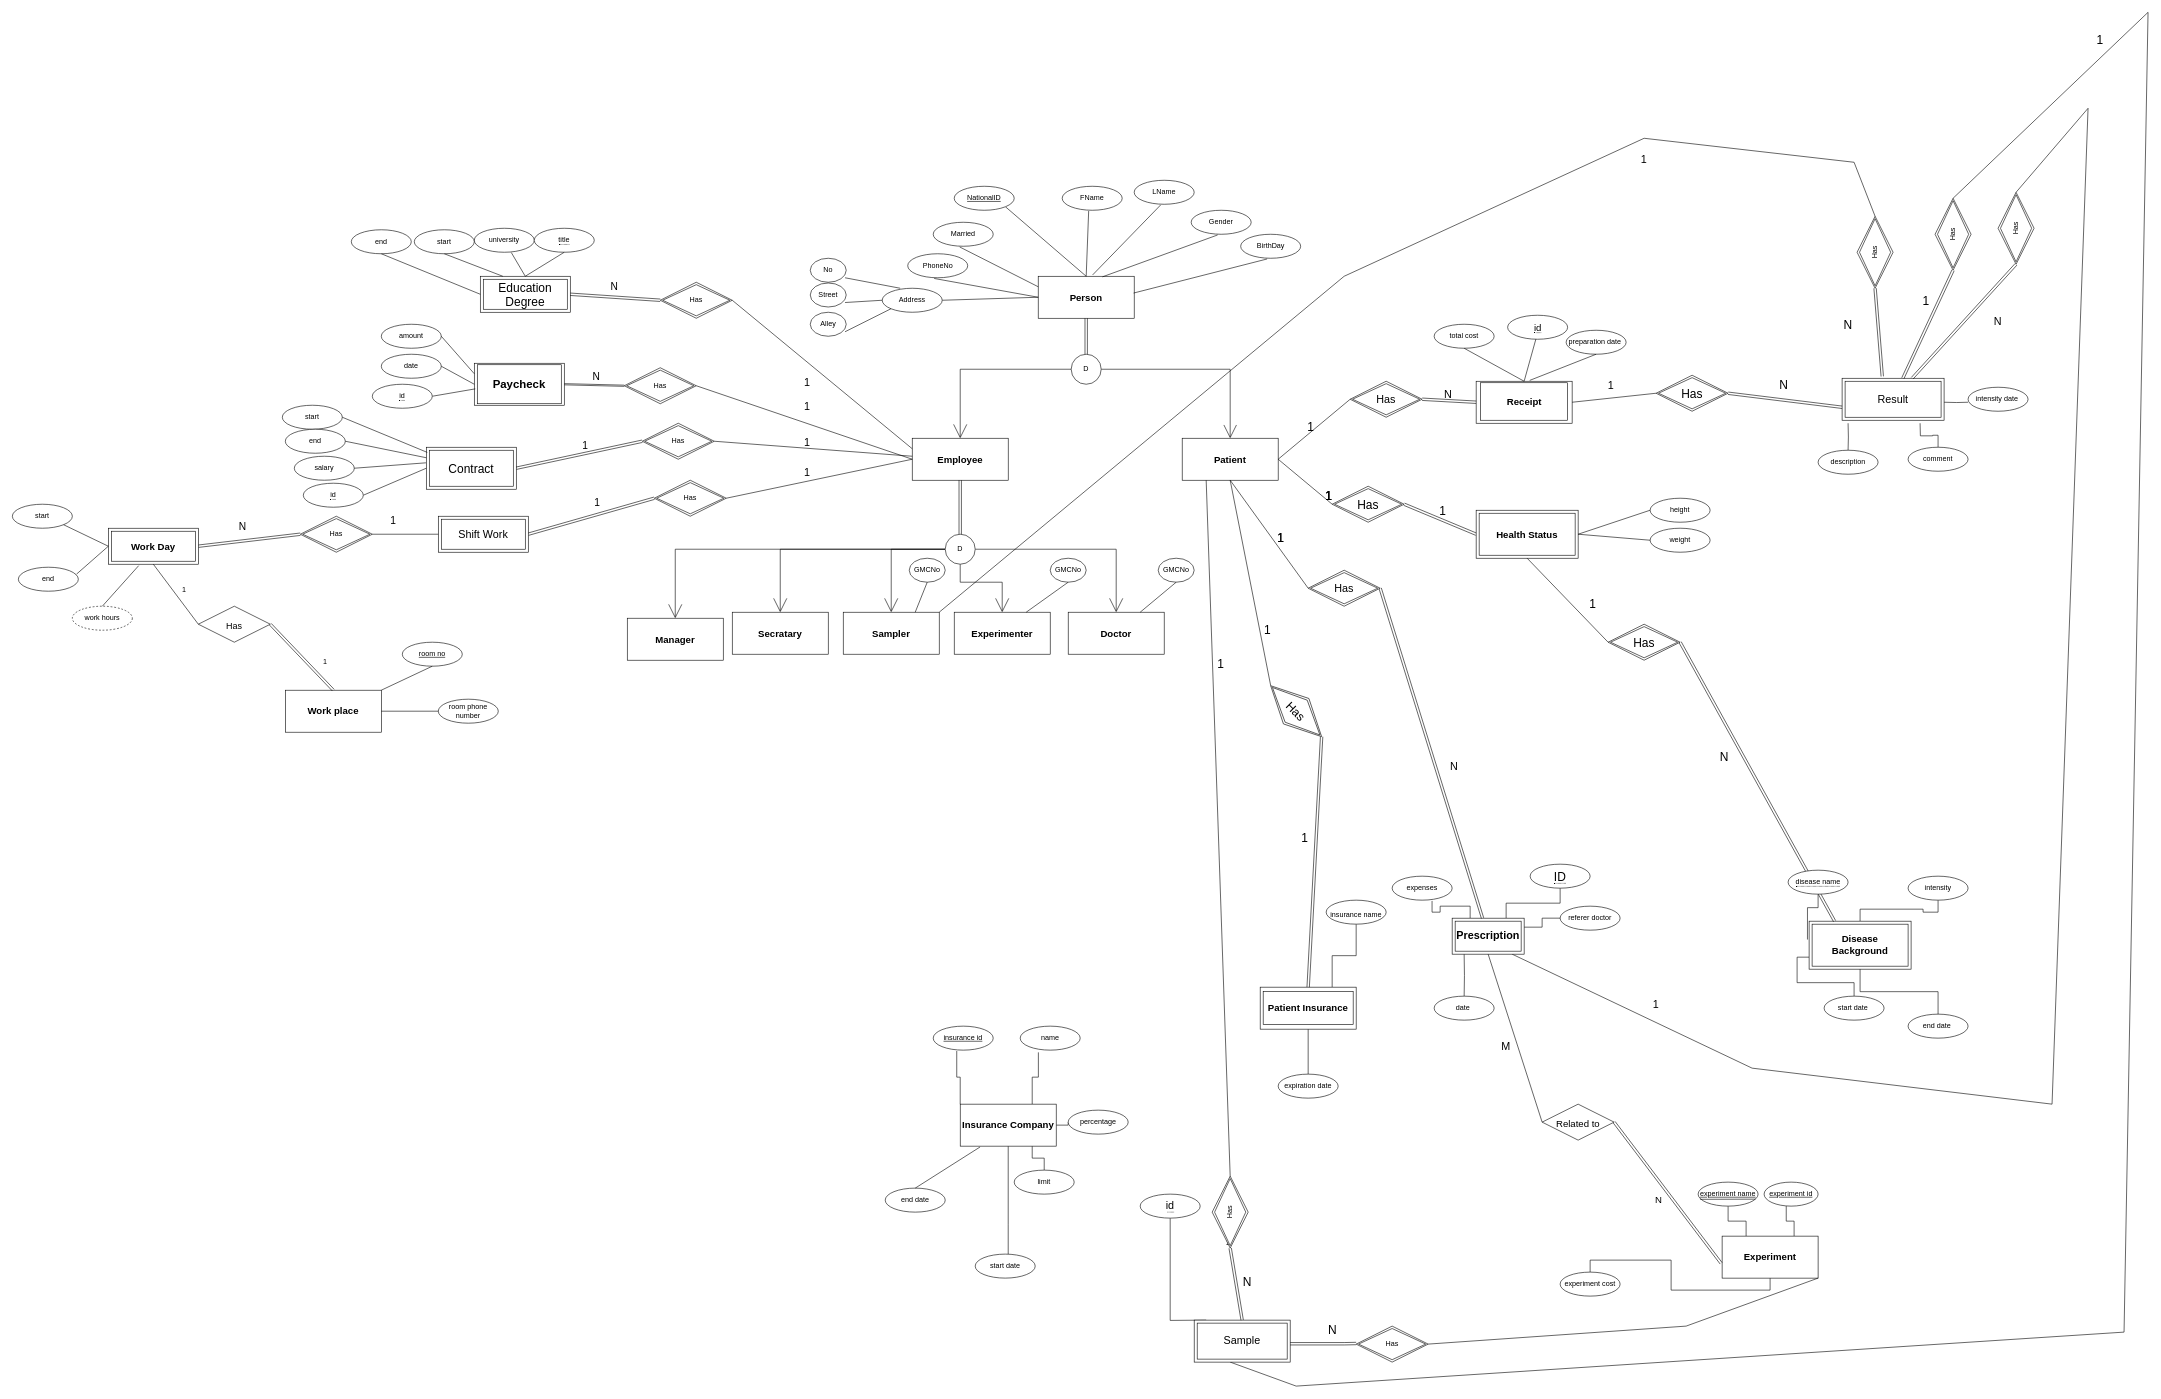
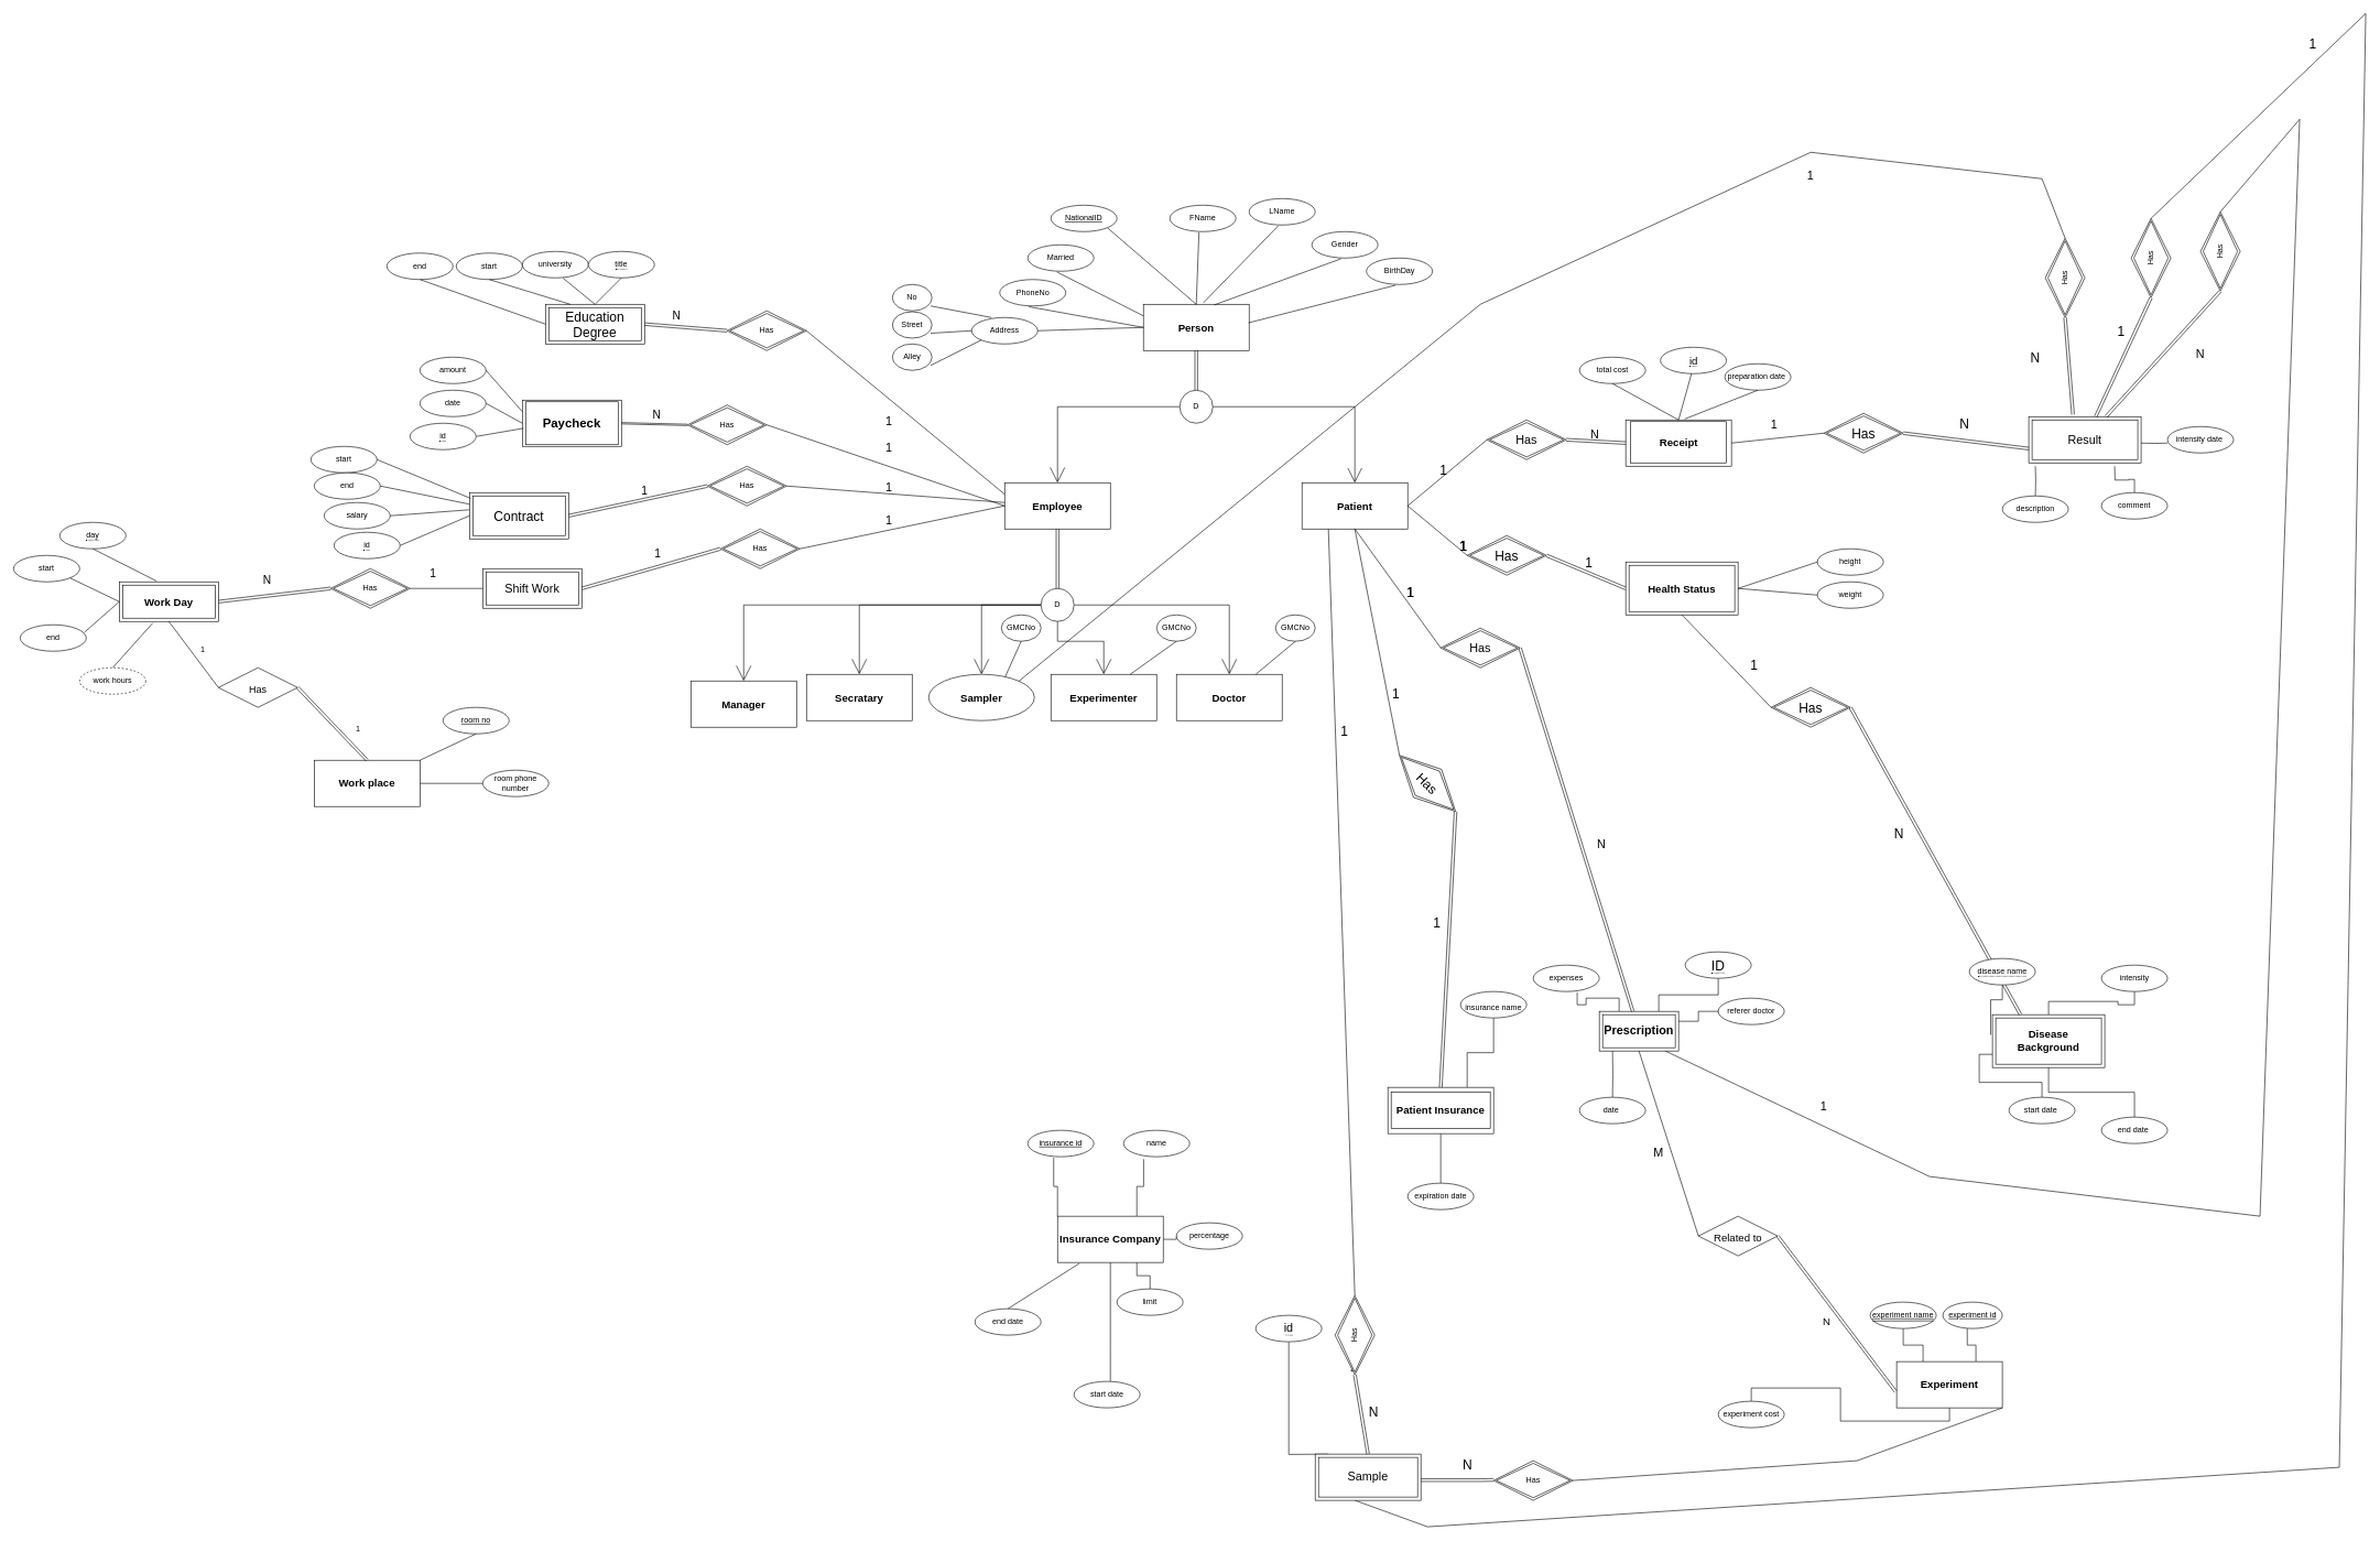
- <mxCell id="84" value="&lt;font style=&quot;font-size: 20px&quot;&gt;Education &lt;/font&gt;&lt;font style=&quot;font-size: 20px&quot;&gt;Degree&lt;/font&gt;" style="shape=ext;margin=3;double=1;whiteSpace=wrap;html=1;align=center;" parent="1" vertex="1"><mxGeometry x="800" y="460" width="150" height="60" as="geometry" /></mxCell>
+ <mxCell id="84" value="&lt;font style=&quot;font-size: 20px&quot;&gt;Education &lt;/font&gt;&lt;font style=&quot;font-size: 20px&quot;&gt;Degree&lt;/font&gt;" style="shape=ext;margin=3;double=1;whiteSpace=wrap;html=1;align=center;" parent="1" vertex="1"><mxGeometry x="825" y="460" width="150" height="60" as="geometry" /></mxCell>
+ <mxCell id="111" value="&lt;span style=&quot;border-bottom: 1px dotted&quot;&gt;day&lt;/span&gt;" style="ellipse;whiteSpace=wrap;html=1;align=center;fontSize=12;strokeWidth=1;" parent="1" vertex="1"><mxGeometry x="90" y="790" width="100" height="40" as="geometry" /></mxCell>
+ <mxCell id="114" value="" style="endArrow=none;html=1;rounded=0;fontSize=12;exitX=0.376;exitY=-0.019;exitDx=0;exitDy=0;exitPerimeter=0;entryX=0.5;entryY=1;entryDx=0;entryDy=0;" parent="1" source="108" target="111" edge="1"><mxGeometry relative="1" as="geometry"><mxPoint x="500" y="980" as="sourcePoint" /><mxPoint x="660" y="980" as="targetPoint" /></mxGeometry></mxCell>
- <mxCell id="8" value="&lt;font style=&quot;font-size: 16px&quot;&gt;&lt;b&gt;Sampler&lt;/b&gt;&lt;/font&gt;" style="whiteSpace=wrap;html=1;align=center;" parent="1" vertex="1"><mxGeometry x="1405" y="1020" width="160" height="70" as="geometry" /></mxCell>
+ <mxCell id="8" value="&lt;font style=&quot;font-size: 16px&quot;&gt;&lt;b&gt;Sampler&lt;/b&gt;&lt;/font&gt;" style="ellipse;whiteSpace=wrap;html=1;align=center;" parent="1" vertex="1"><mxGeometry x="1405" y="1020" width="160" height="70" as="geometry" /></mxCell>
